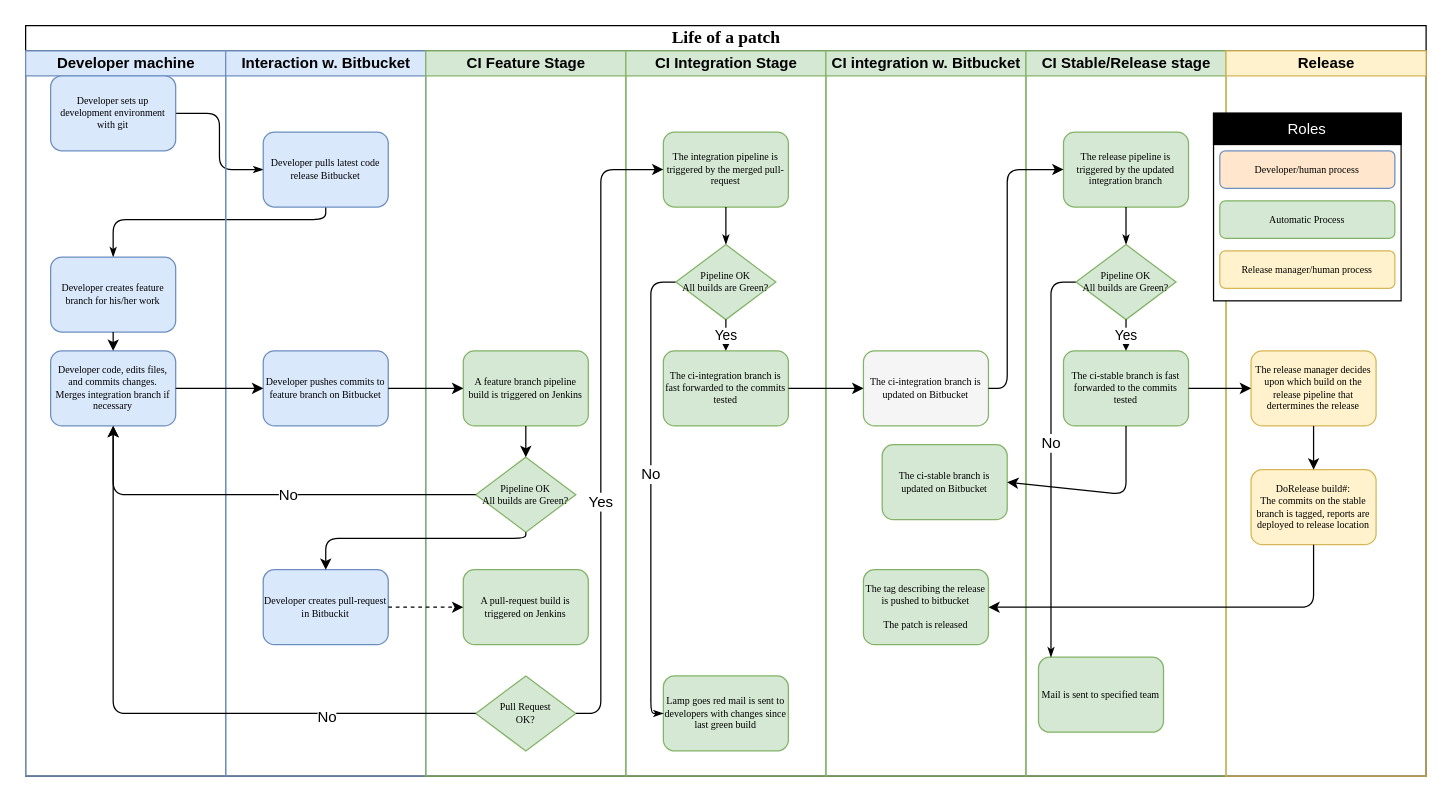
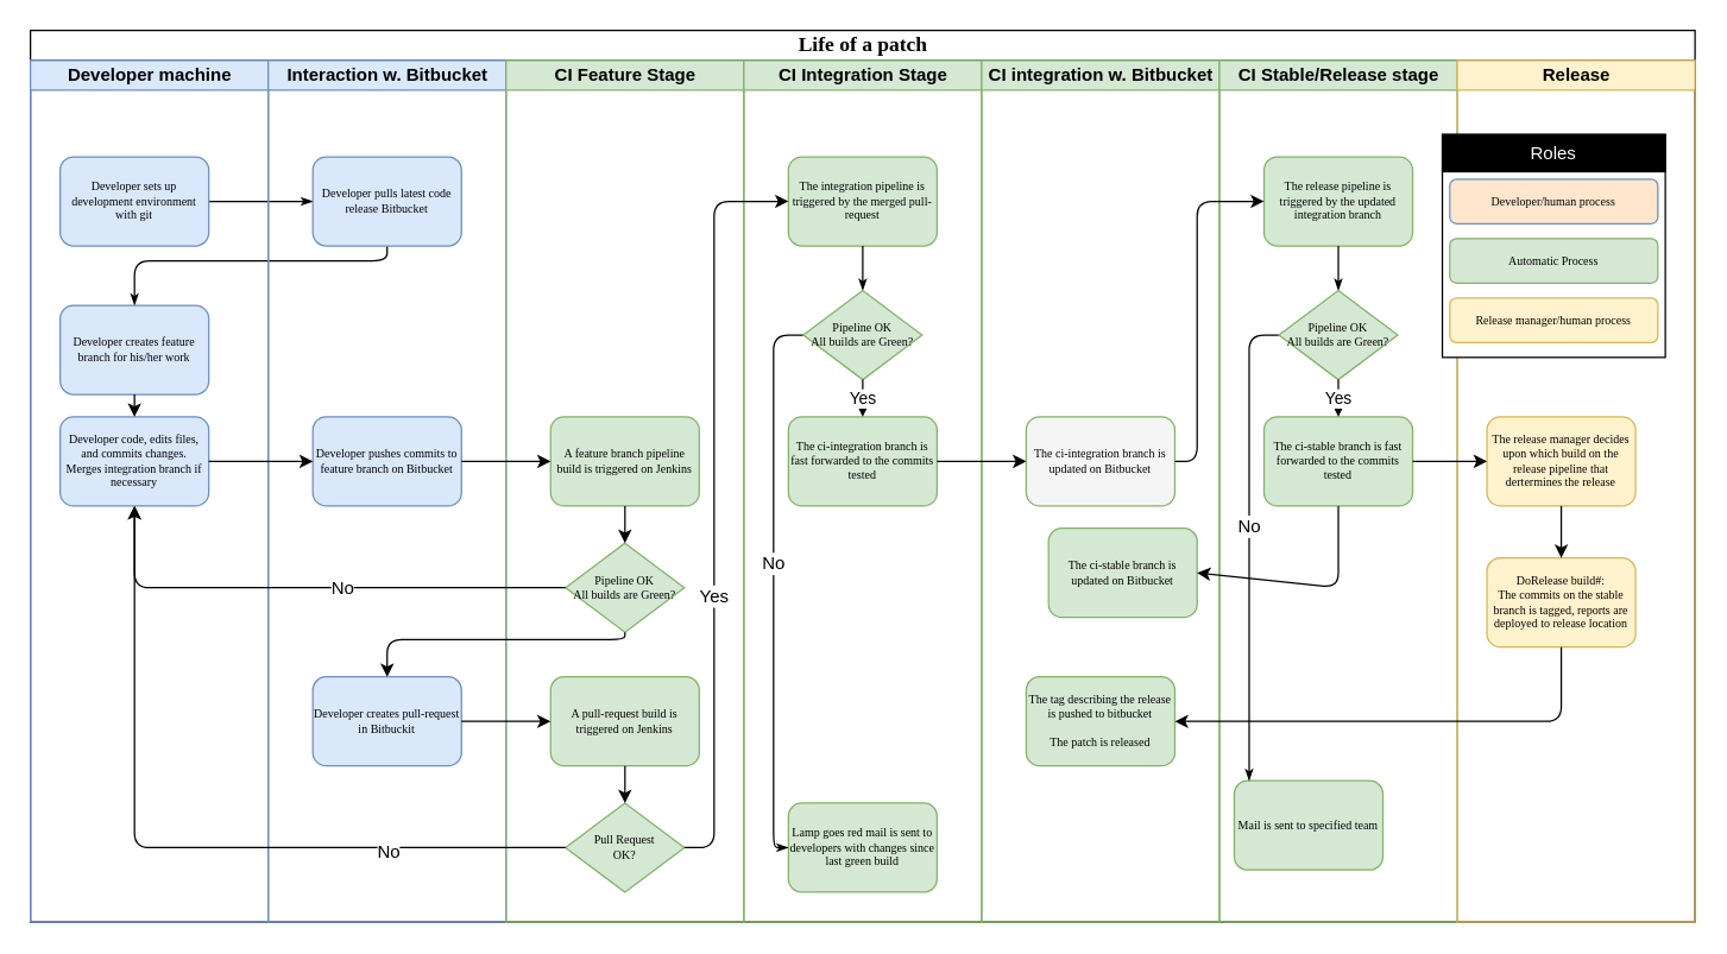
- <mxCell id="6" value="Developer sets up development environment with git" style="rounded=1;whiteSpace=wrap;html=1;shadow=0;labelBackgroundColor=none;strokeColor=#6c8ebf;strokeWidth=1;fillColor=#dae8fc;fontFamily=Verdana;fontSize=8;fontColor=#000000;align=center;" parent="5" vertex="1"><mxGeometry x="20" y="20" width="100" height="60" as="geometry" /></mxCell>
+ <mxCell id="6" value="Developer sets up development environment with git" style="rounded=1;whiteSpace=wrap;html=1;shadow=0;labelBackgroundColor=none;strokeColor=#6c8ebf;strokeWidth=1;fillColor=#dae8fc;fontFamily=Verdana;fontSize=8;fontColor=#000000;align=center;" parent="5" vertex="1"><mxGeometry x="20" y="65" width="100" height="60" as="geometry" /></mxCell>
- <mxCell id="48" value="" style="endArrow=classic;html=1;entryX=0;entryY=0.5;exitX=1;exitY=0.5;dashed=1;" parent="2" source="13" target="18" edge="1"><mxGeometry width="50" height="50" relative="1" as="geometry"><mxPoint x="230" y="620" as="sourcePoint" /><mxPoint x="280" y="570" as="targetPoint" /></mxGeometry></mxCell>
+ <mxCell id="48" value="" style="endArrow=classic;html=1;entryX=0;entryY=0.5;exitX=1;exitY=0.5;" parent="2" source="13" target="18" edge="1"><mxGeometry width="50" height="50" relative="1" as="geometry"><mxPoint x="230" y="620" as="sourcePoint" /><mxPoint x="280" y="570" as="targetPoint" /></mxGeometry></mxCell>
+ <mxCell id="20" value="" style="endArrow=classic;html=1;entryX=0.5;entryY=0;exitX=0.5;exitY=1;" parent="14" source="18" target="19" edge="1"><mxGeometry width="50" height="50" relative="1" as="geometry"><mxPoint x="-230" y="880" as="sourcePoint" /><mxPoint x="-180" y="830" as="targetPoint" /></mxGeometry></mxCell>
